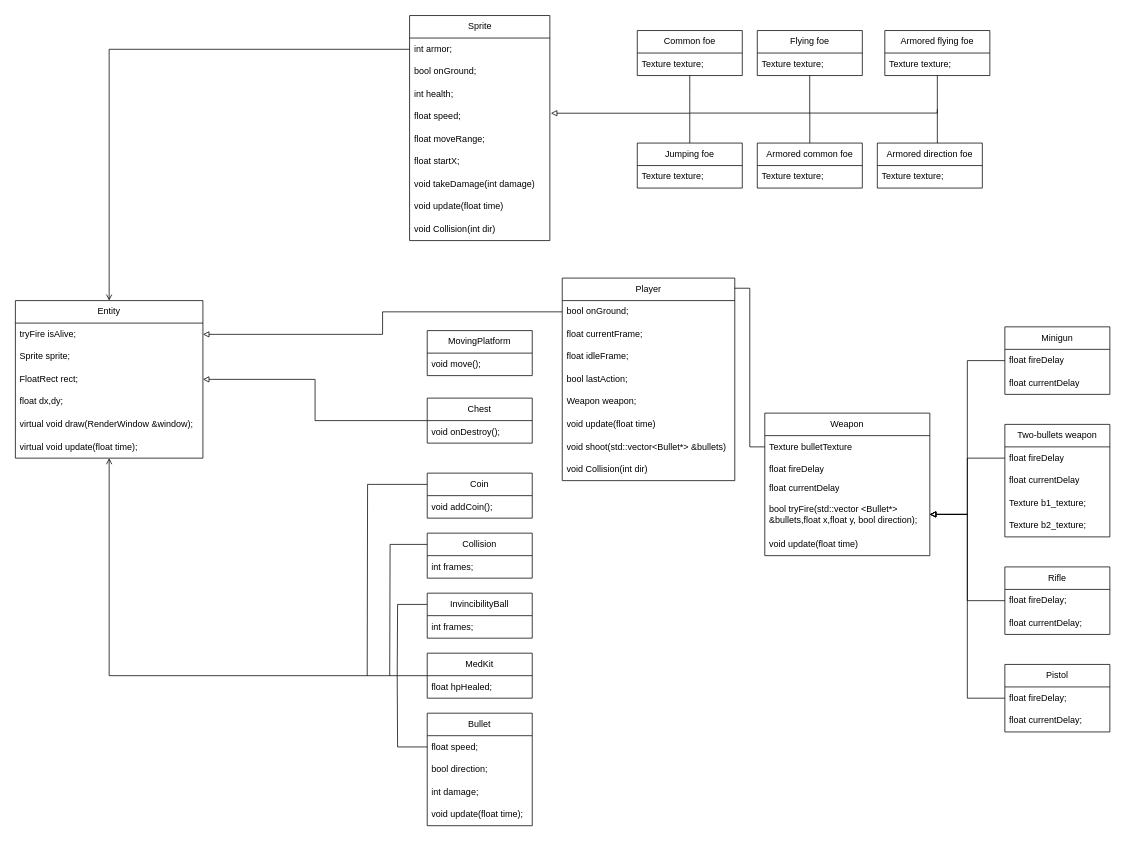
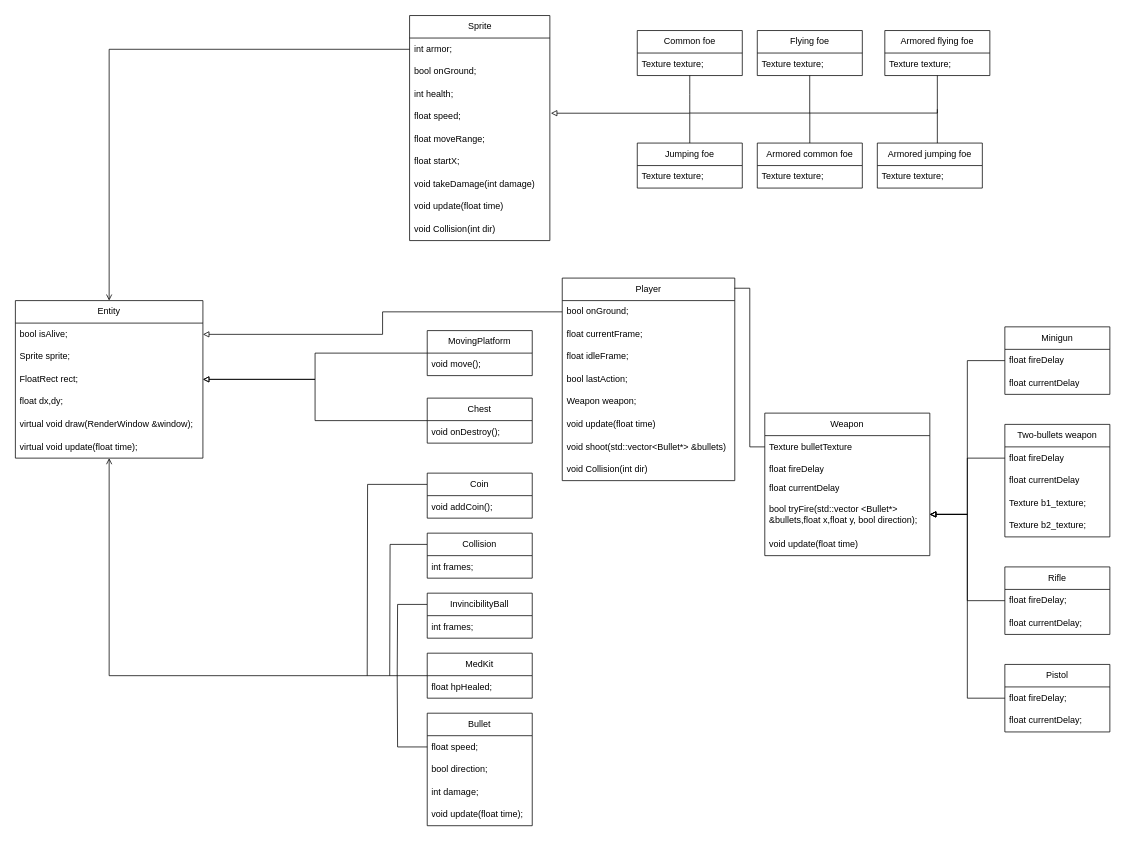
- <mxCell id="69" value="Armored direction foe" style="swimlane;fontStyle=0;childLayout=stackLayout;horizontal=1;startSize=30;horizontalStack=0;resizeParent=1;resizeParentMax=0;resizeLast=0;collapsible=1;marginBottom=0;whiteSpace=wrap;html=1;" vertex="1" parent="1"><mxGeometry x="1169" y="190" width="140" height="60" as="geometry" /></mxCell>
+ <mxCell id="69" value="Armored jumping foe" style="swimlane;fontStyle=0;childLayout=stackLayout;horizontal=1;startSize=30;horizontalStack=0;resizeParent=1;resizeParentMax=0;resizeLast=0;collapsible=1;marginBottom=0;whiteSpace=wrap;html=1;" vertex="1" parent="1"><mxGeometry x="1169" y="190" width="140" height="60" as="geometry" /></mxCell>
- <mxCell id="3" value="tryFire isAlive;" style="text;strokeColor=none;fillColor=none;align=left;verticalAlign=middle;spacingLeft=4;spacingRight=4;overflow=hidden;points=[[0,0.5],[1,0.5]];portConstraint=eastwest;rotatable=0;whiteSpace=wrap;html=1;" vertex="1" parent="2"><mxGeometry y="30" width="250" height="30" as="geometry" /></mxCell>
+ <mxCell id="3" value="bool isAlive;" style="text;strokeColor=none;fillColor=none;align=left;verticalAlign=middle;spacingLeft=4;spacingRight=4;overflow=hidden;points=[[0,0.5],[1,0.5]];portConstraint=eastwest;rotatable=0;whiteSpace=wrap;html=1;" vertex="1" parent="2"><mxGeometry y="30" width="250" height="30" as="geometry" /></mxCell>
+ <mxCell id="25" value="" style="edgeStyle=orthogonalEdgeStyle;rounded=0;orthogonalLoop=1;jettySize=auto;html=1;endArrow=block;endFill=0;" edge="1" parent="1" source="14" target="2"><mxGeometry relative="1" as="geometry" /></mxCell>
